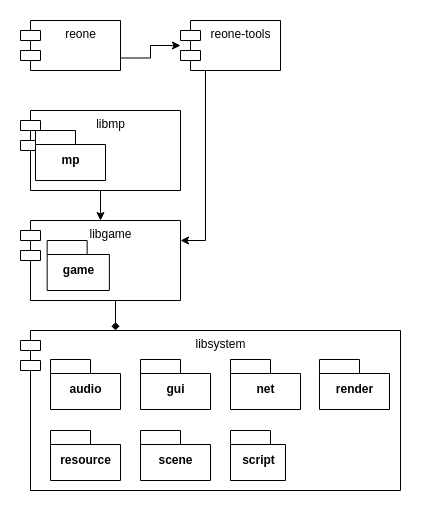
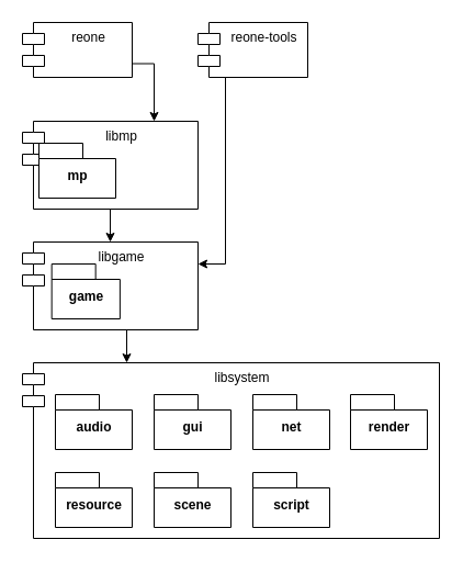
- <mxCell id="14" style="edgeStyle=orthogonalEdgeStyle;rounded=0;orthogonalLoop=1;jettySize=auto;html=1;exitX=1;exitY=0.75;exitDx=0;exitDy=0;" edge="1" parent="1" source="15" target="17"><mxGeometry relative="1" as="geometry" /></mxCell>
+ <mxCell id="14" style="edgeStyle=orthogonalEdgeStyle;rounded=0;orthogonalLoop=1;jettySize=auto;html=1;exitX=1;exitY=0.75;exitDx=0;exitDy=0;entryX=0.75;entryY=0;entryDx=0;entryDy=0;" edge="1" parent="1" source="15" target="19"><mxGeometry relative="1" as="geometry" /></mxCell>
- <mxCell id="21" style="edgeStyle=orthogonalEdgeStyle;rounded=0;orthogonalLoop=1;jettySize=auto;html=1;exitX=0.5;exitY=1;exitDx=0;exitDy=0;entryX=0.25;entryY=0;entryDx=0;entryDy=0;endArrow=diamond;" edge="1" parent="1" source="12" target="3"><mxGeometry relative="1" as="geometry" /></mxCell>
+ <mxCell id="21" style="edgeStyle=orthogonalEdgeStyle;rounded=0;orthogonalLoop=1;jettySize=auto;html=1;exitX=0.5;exitY=1;exitDx=0;exitDy=0;entryX=0.25;entryY=0;entryDx=0;entryDy=0;" edge="1" parent="1" source="12" target="3"><mxGeometry relative="1" as="geometry" /></mxCell>
- <mxCell id="8" value="script" style="shape=folder;fontStyle=1;spacingTop=10;tabWidth=40;tabHeight=14;tabPosition=left;html=1;" parent="2" vertex="1"><mxGeometry x="210" y="100" width="55" height="50" as="geometry" /></mxCell>
+ <mxCell id="8" value="script" style="shape=folder;fontStyle=1;spacingTop=10;tabWidth=40;tabHeight=14;tabPosition=left;html=1;" parent="2" vertex="1"><mxGeometry x="210" y="100" width="70" height="50" as="geometry" /></mxCell>
